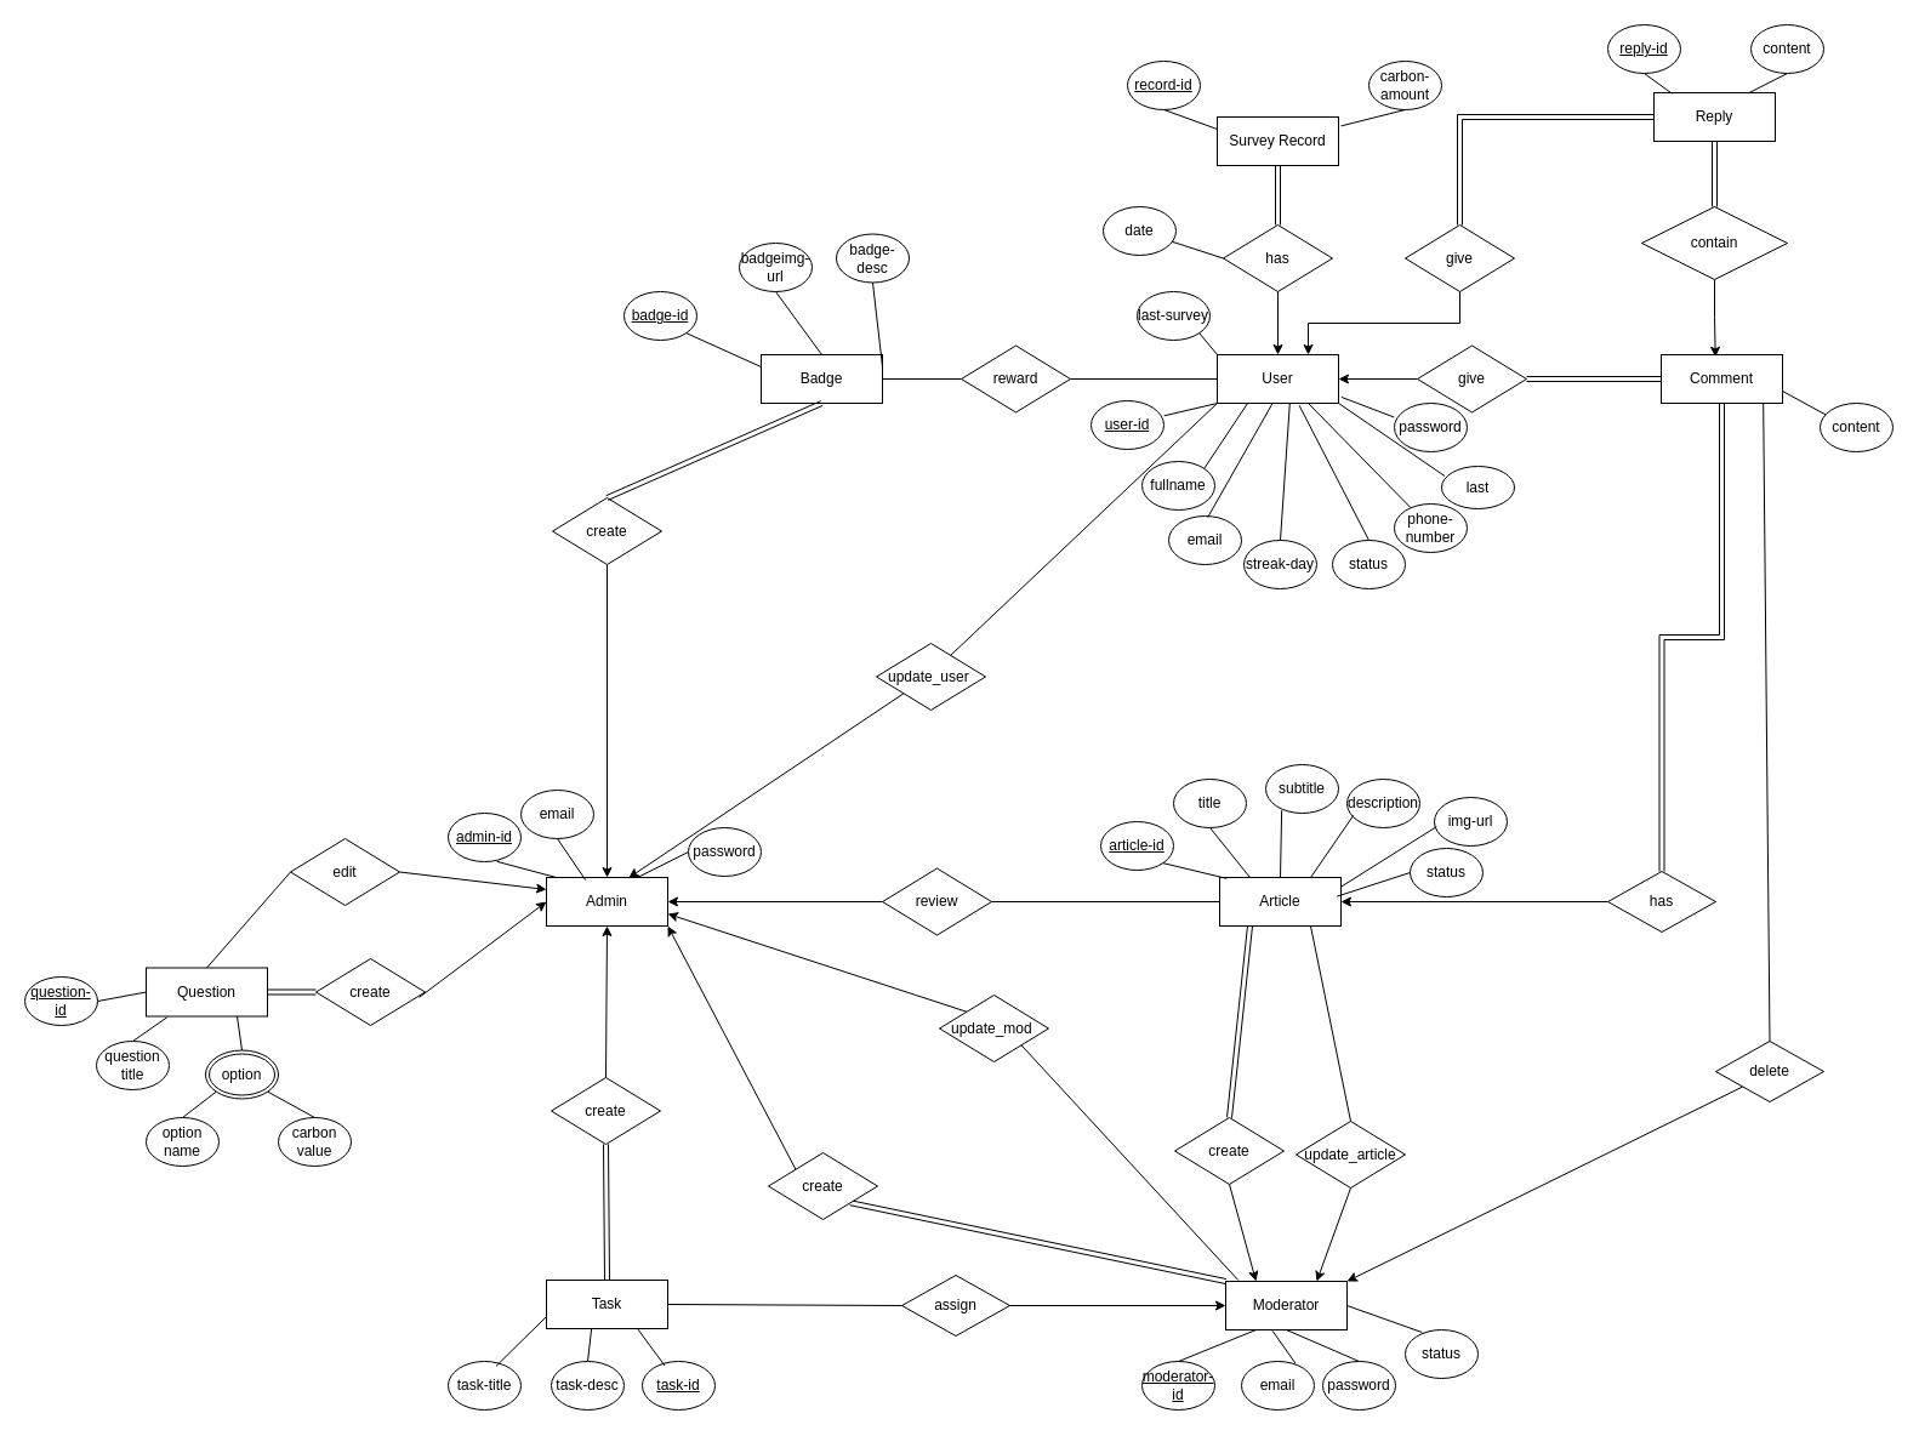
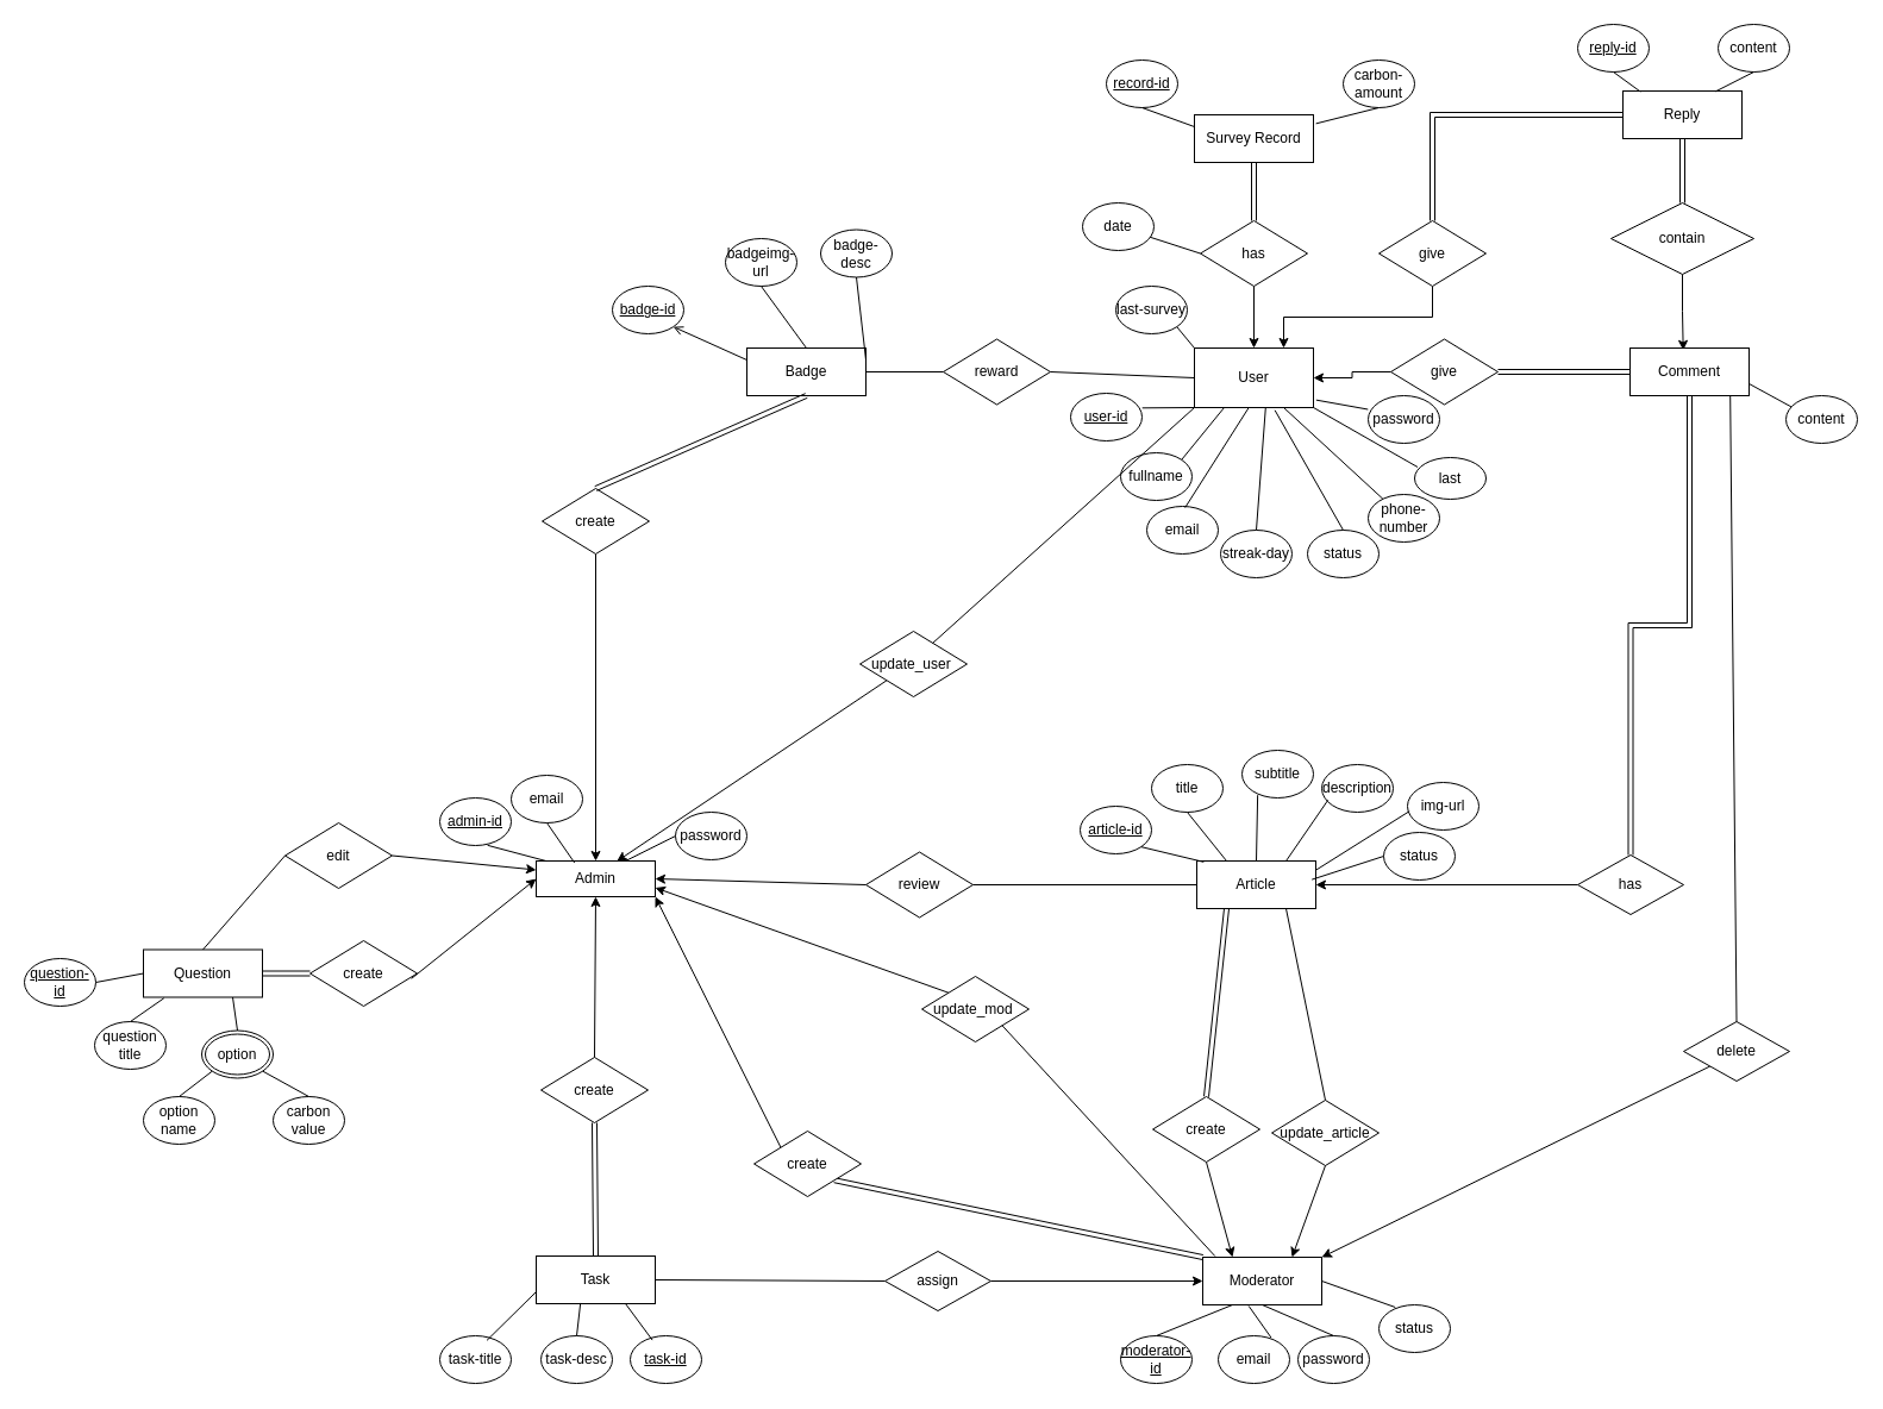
- <mxCell id="101" value="" style="endArrow=none;html=1;rounded=0;entryX=1;entryY=1;entryDx=0;entryDy=0;exitX=0;exitY=0.25;exitDx=0;exitDy=0;" parent="1" source="25" target="50" edge="1"><mxGeometry width="50" height="50" relative="1" as="geometry"><mxPoint x="637" y="240" as="sourcePoint" /><mxPoint x="508" y="183" as="targetPoint" /></mxGeometry></mxCell>
+ <mxCell id="101" value="" style="endArrow=open;html=1;rounded=0;entryX=1;entryY=1;entryDx=0;entryDy=0;exitX=0;exitY=0.25;exitDx=0;exitDy=0;" parent="1" source="25" target="50" edge="1"><mxGeometry width="50" height="50" relative="1" as="geometry"><mxPoint x="637" y="240" as="sourcePoint" /><mxPoint x="508" y="183" as="targetPoint" /></mxGeometry></mxCell>
- <mxCell id="27" value="User" style="whiteSpace=wrap;html=1;align=center;" parent="1" vertex="1"><mxGeometry x="1003" y="292" width="100" height="40" as="geometry" /></mxCell>
+ <mxCell id="27" value="User" style="whiteSpace=wrap;html=1;align=center;" parent="1" vertex="1"><mxGeometry x="1003" y="292" width="100" height="50" as="geometry" /></mxCell>
- <mxCell id="2" value="Admin" style="whiteSpace=wrap;html=1;align=center;" parent="1" vertex="1"><mxGeometry x="450" y="723" width="100" height="40" as="geometry" /></mxCell>
+ <mxCell id="2" value="Admin" style="whiteSpace=wrap;html=1;align=center;" parent="1" vertex="1"><mxGeometry x="450" y="723" width="100" height="30" as="geometry" /></mxCell>
